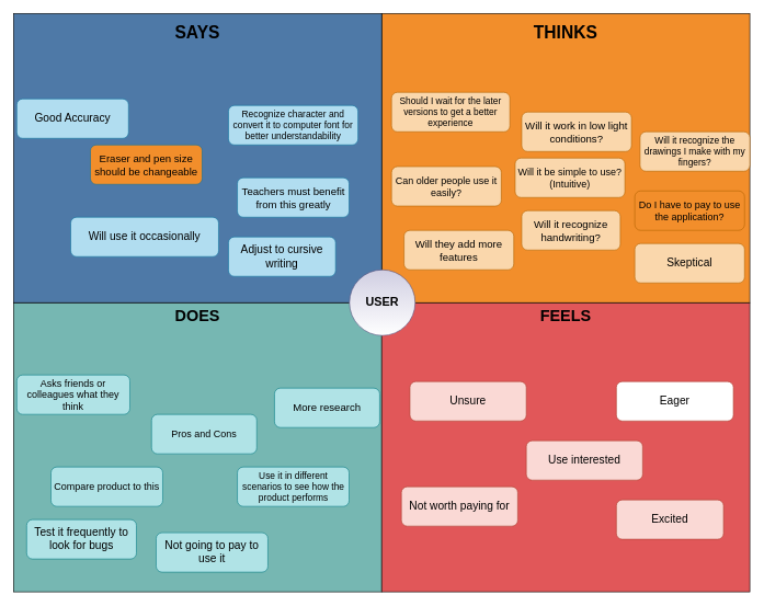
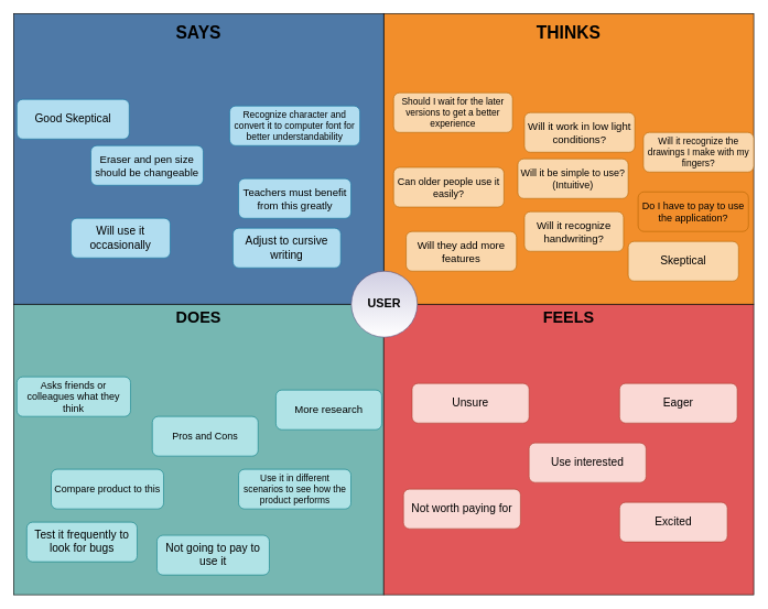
- <mxCell id="13" value="&lt;div style=&quot;font-size: 17px&quot;&gt;&lt;font style=&quot;font-size: 17px&quot;&gt;Good Accuracy&lt;/font&gt;&lt;/div&gt;" style="rounded=1;whiteSpace=wrap;html=1;fillColor=#b1ddf0;strokeColor=#10739e;" parent="1" vertex="1"><mxGeometry x="25" y="150" width="170" height="60" as="geometry" /></mxCell>
+ <mxCell id="13" value="&lt;div style=&quot;font-size: 17px&quot;&gt;&lt;font style=&quot;font-size: 17px&quot;&gt;Good Skeptical&lt;/font&gt;&lt;/div&gt;" style="rounded=1;whiteSpace=wrap;html=1;fillColor=#b1ddf0;strokeColor=#10739e;" parent="1" vertex="1"><mxGeometry x="25" y="150" width="170" height="60" as="geometry" /></mxCell>
- <mxCell id="12" value="&lt;font style=&quot;font-size: 16px&quot;&gt;Eraser and pen size should be changeable&lt;/font&gt;" style="rounded=1;whiteSpace=wrap;html=1;fillColor=#f28e2b;strokeColor=#10739e;" parent="1" vertex="1"><mxGeometry x="137" y="220" width="170" height="60" as="geometry" /></mxCell>
+ <mxCell id="12" value="&lt;font style=&quot;font-size: 16px&quot;&gt;Eraser and pen size should be changeable&lt;/font&gt;" style="rounded=1;whiteSpace=wrap;html=1;fillColor=#b1ddf0;strokeColor=#10739e;" parent="1" vertex="1"><mxGeometry x="137" y="220" width="170" height="60" as="geometry" /></mxCell>
- <mxCell id="16" value="&lt;font style=&quot;font-size: 17px&quot;&gt;Will use it occasionally&lt;/font&gt;" style="rounded=1;whiteSpace=wrap;html=1;fillColor=#b1ddf0;strokeColor=#10739e;" parent="1" vertex="1"><mxGeometry x="107" y="330" width="225" height="60" as="geometry" /></mxCell>
+ <mxCell id="16" value="&lt;font style=&quot;font-size: 17px&quot;&gt;Will use it occasionally&lt;/font&gt;" style="rounded=1;whiteSpace=wrap;html=1;fillColor=#b1ddf0;strokeColor=#10739e;" parent="1" vertex="1"><mxGeometry x="107" y="330" width="150" height="60" as="geometry" /></mxCell>
- <mxCell id="14" value="&lt;font style=&quot;font-size: 17px&quot;&gt;Adjust to cursive writing&lt;/font&gt;" style="rounded=1;whiteSpace=wrap;html=1;fillColor=#b1ddf0;strokeColor=#10739e;" parent="1" vertex="1"><mxGeometry x="347" y="360" width="163" height="60" as="geometry" /></mxCell>
+ <mxCell id="14" value="&lt;font style=&quot;font-size: 17px&quot;&gt;Adjust to cursive writing&lt;/font&gt;" style="rounded=1;whiteSpace=wrap;html=1;fillColor=#b1ddf0;strokeColor=#10739e;" parent="1" vertex="1"><mxGeometry x="352" y="345" width="163" height="60" as="geometry" /></mxCell>
- <mxCell id="7" value="&lt;div style=&quot;font-size: 17px&quot;&gt;&lt;font style=&quot;font-size: 17px&quot;&gt;Skeptical&lt;/font&gt;&lt;/div&gt;" style="rounded=1;whiteSpace=wrap;html=1;fillColor=#fad7ac;strokeColor=#b46504;" parent="1" vertex="1"><mxGeometry x="965" y="370" width="167" height="60" as="geometry" /></mxCell>
+ <mxCell id="7" value="&lt;div style=&quot;font-size: 17px&quot;&gt;&lt;font style=&quot;font-size: 17px&quot;&gt;Skeptical&lt;/font&gt;&lt;/div&gt;" style="rounded=1;whiteSpace=wrap;html=1;fillColor=#fad7ac;strokeColor=#b46504;" parent="1" vertex="1"><mxGeometry x="950" y="365" width="167" height="60" as="geometry" /></mxCell>
- <mxCell id="10" value="&lt;div style=&quot;font-size: 17px&quot;&gt;&lt;font style=&quot;font-size: 17px&quot;&gt;Eager&lt;/font&gt;&lt;/div&gt;" style="rounded=1;whiteSpace=wrap;html=1;fillColor=#ffffff;strokeColor=#ae4132;" parent="1" vertex="1"><mxGeometry x="937" y="580" width="178" height="60" as="geometry" /></mxCell>
+ <mxCell id="10" value="&lt;div style=&quot;font-size: 17px&quot;&gt;&lt;font style=&quot;font-size: 17px&quot;&gt;Eager&lt;/font&gt;&lt;/div&gt;" style="rounded=1;whiteSpace=wrap;html=1;fillColor=#fad9d5;strokeColor=#ae4132;" parent="1" vertex="1"><mxGeometry x="937" y="580" width="178" height="60" as="geometry" /></mxCell>
